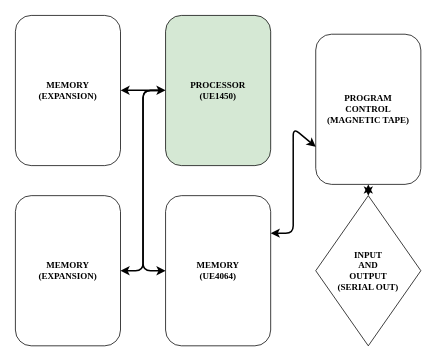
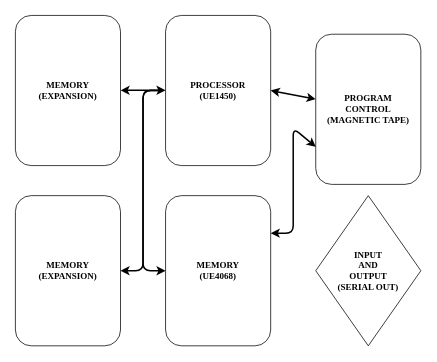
- <mxCell id="2" value="PROCESSOR&lt;br&gt;(UE1450)" style="rounded=1;whiteSpace=wrap;html=1;fontFamily=SPARTAN;fontStyle=1;fillColor=#d5e8d4;" parent="1" vertex="1"><mxGeometry x="220" y="20" width="140" height="200" as="geometry" /></mxCell>
+ <mxCell id="2" value="PROCESSOR&lt;br&gt;(UE1450)" style="rounded=1;whiteSpace=wrap;html=1;fontFamily=SPARTAN;fontStyle=1" parent="1" vertex="1"><mxGeometry x="220" y="20" width="140" height="200" as="geometry" /></mxCell>
- <mxCell id="6" value="" style="endArrow=classic;startArrow=classic;html=1;fontFamily=SPARTAN;strokeWidth=2;" parent="1" source="4" target="5" edge="1"><mxGeometry width="50" height="50" relative="1" as="geometry"><mxPoint x="310" y="270" as="sourcePoint" /><mxPoint x="310" y="230" as="targetPoint" /></mxGeometry></mxCell>
+ <mxCell id="6" value="" style="endArrow=classic;startArrow=classic;html=1;fontFamily=SPARTAN;entryX=1;entryY=0.5;entryDx=0;entryDy=0;strokeWidth=2;" parent="1" source="4" target="2" edge="1"><mxGeometry width="50" height="50" relative="1" as="geometry"><mxPoint x="310" y="270" as="sourcePoint" /><mxPoint x="310" y="230" as="targetPoint" /></mxGeometry></mxCell>
- <mxCell id="3" value="MEMORY&lt;br&gt;(UE4064)" style="rounded=1;whiteSpace=wrap;html=1;fontFamily=SPARTAN;fontStyle=1" parent="1" vertex="1"><mxGeometry x="220" y="260" width="140" height="200" as="geometry" /></mxCell>
+ <mxCell id="3" value="MEMORY&lt;br&gt;(UE4068)" style="rounded=1;whiteSpace=wrap;html=1;fontFamily=SPARTAN;fontStyle=1" parent="1" vertex="1"><mxGeometry x="220" y="260" width="140" height="200" as="geometry" /></mxCell>
